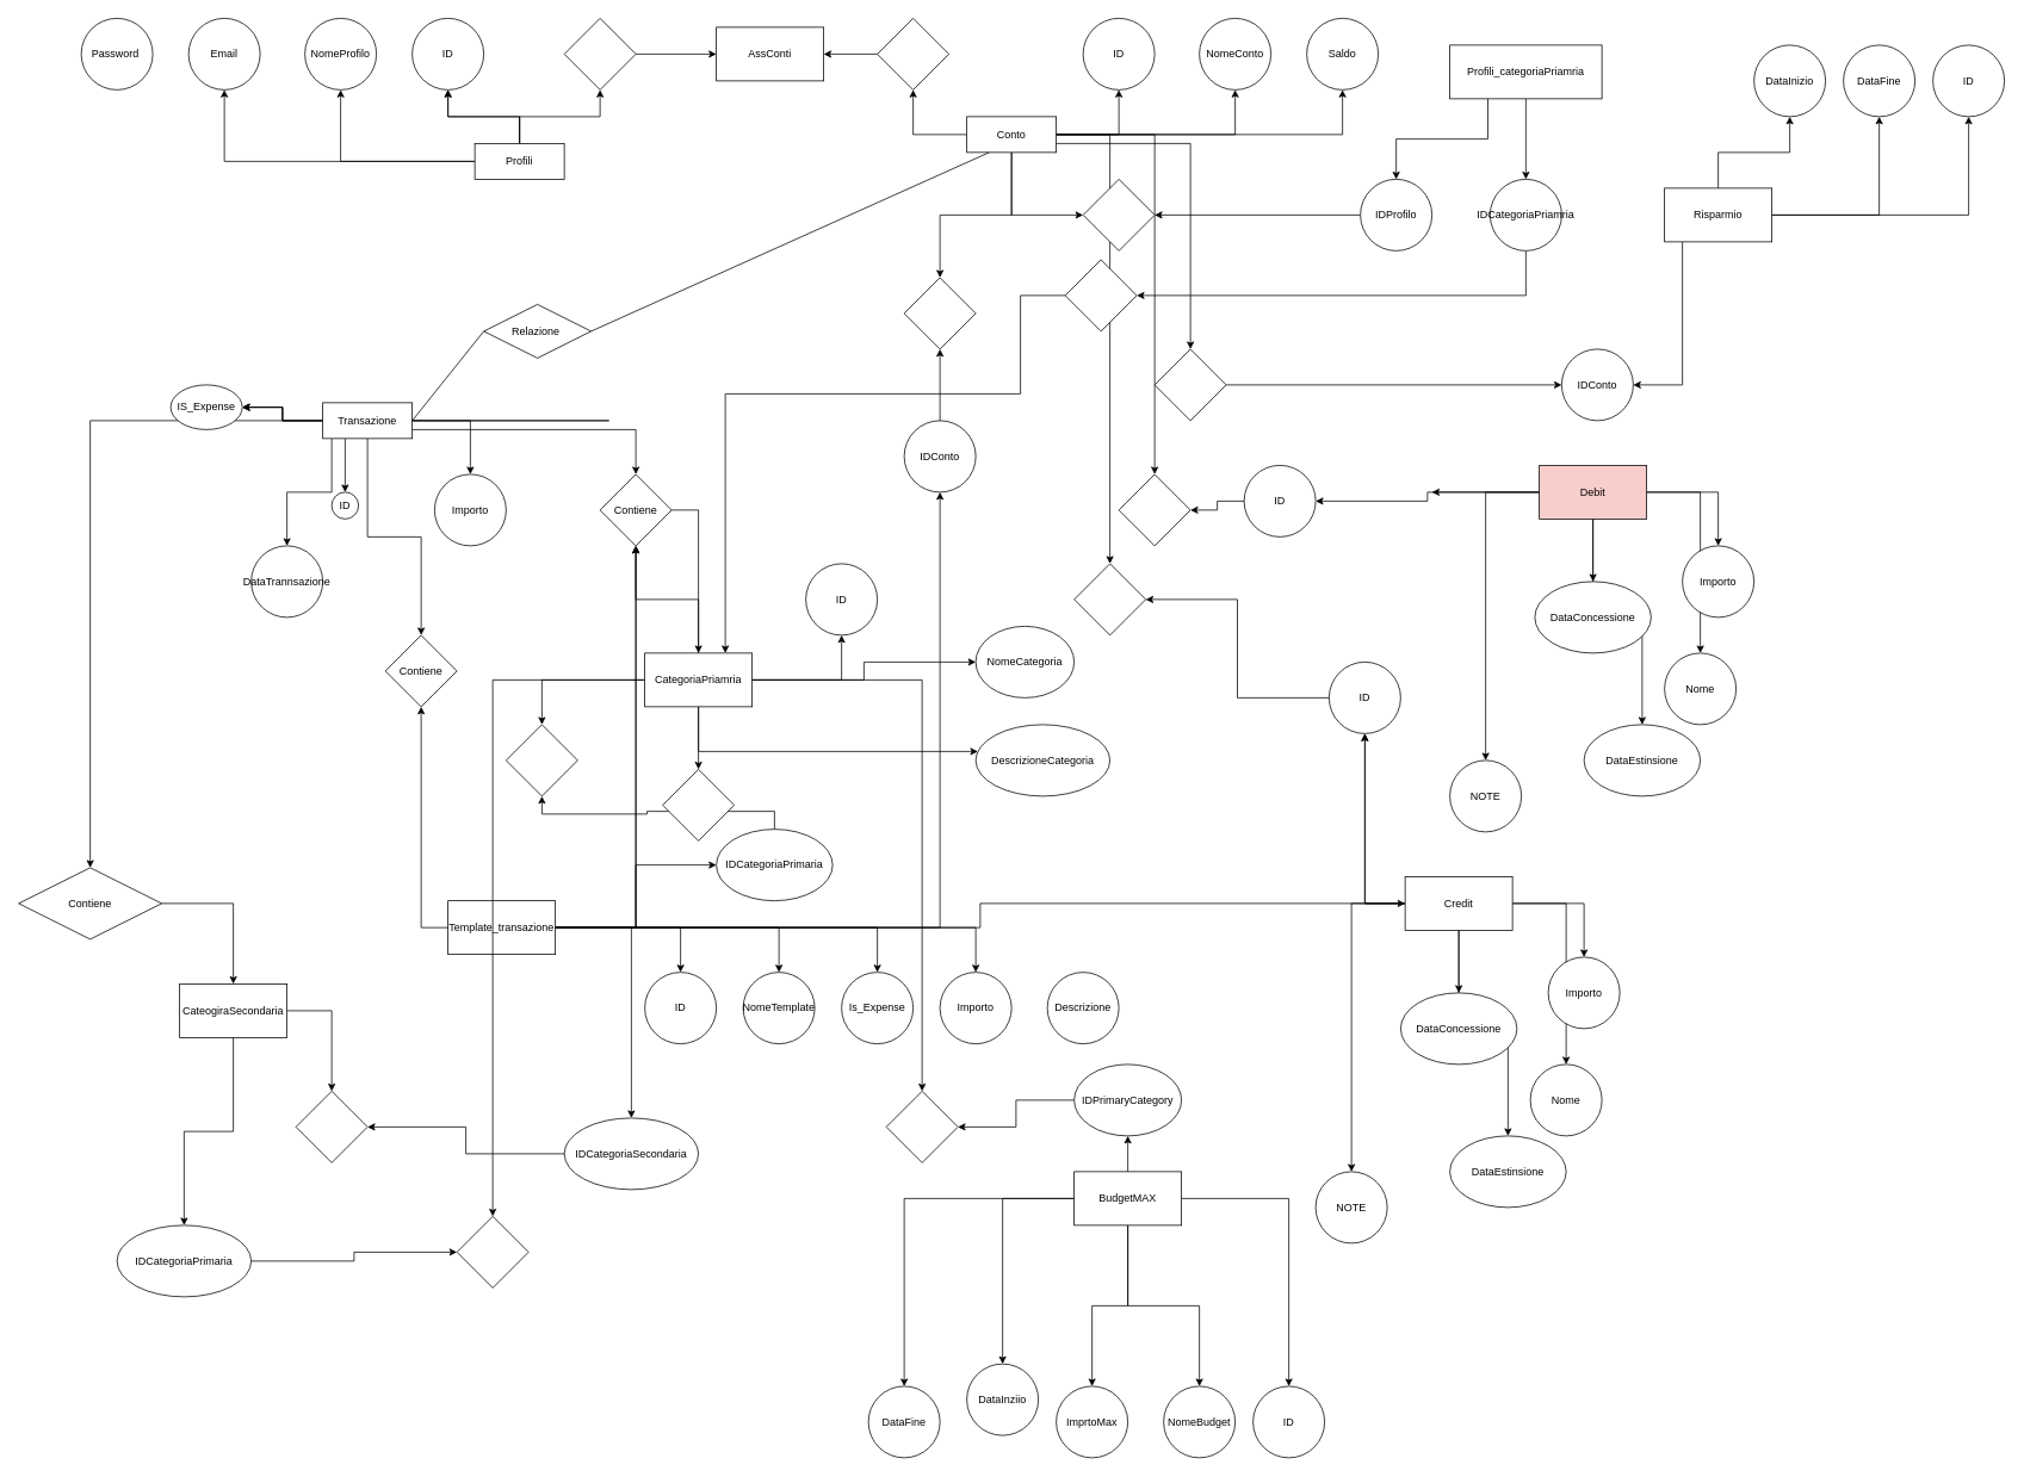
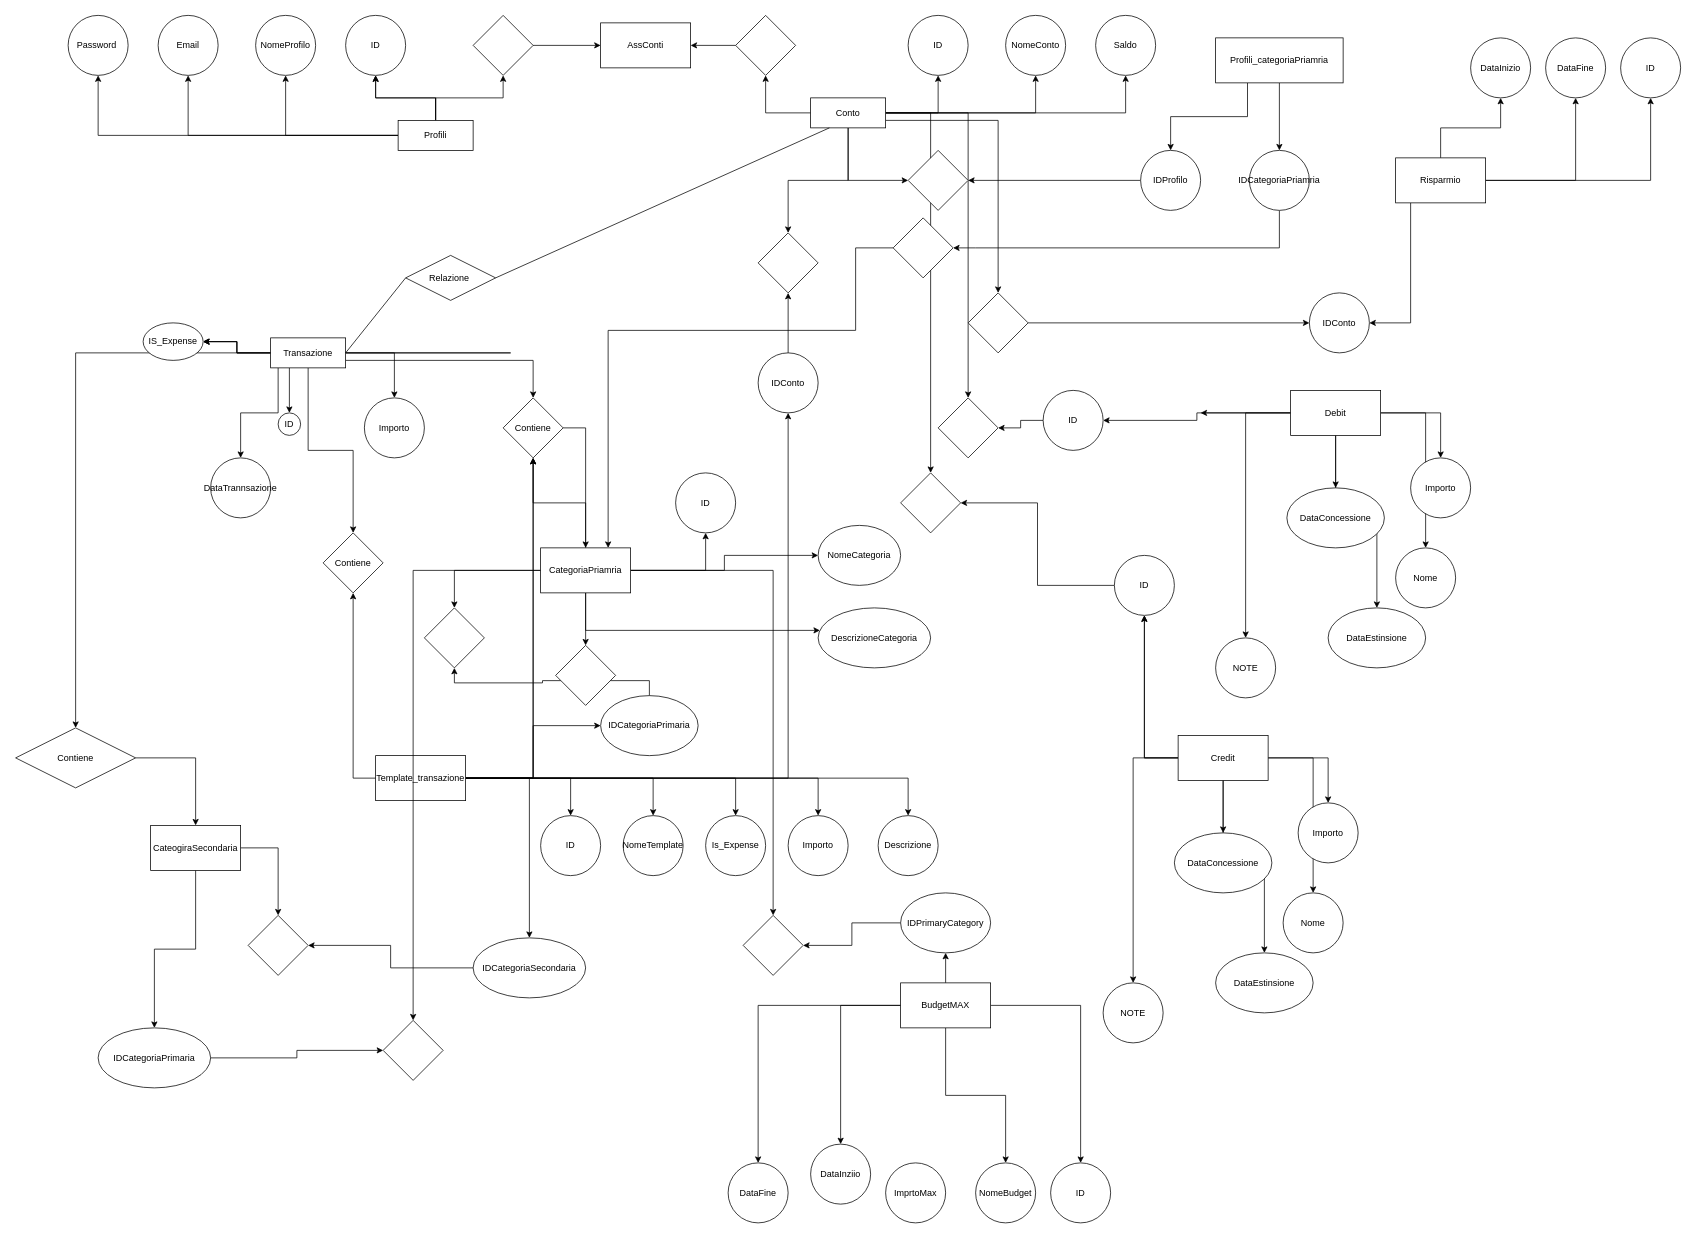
+ <mxCell id="64" value="" style="edgeStyle=orthogonalEdgeStyle;rounded=0;orthogonalLoop=1;jettySize=auto;html=1;" parent="1" source="65" target="74" edge="1"><mxGeometry relative="1" as="geometry" /></mxCell>
- <mxCell id="108" value="Debit" style="whiteSpace=wrap;html=1;fillColor=#f8cecc;" parent="1" vertex="1"><mxGeometry x="1720" y="520" width="120" height="60" as="geometry" /></mxCell>
+ <mxCell id="108" value="Debit" style="whiteSpace=wrap;html=1;" parent="1" vertex="1"><mxGeometry x="1720" y="520" width="120" height="60" as="geometry" /></mxCell>
- <mxCell id="35" value="" style="edgeStyle=orthogonalEdgeStyle;rounded=0;orthogonalLoop=1;jettySize=auto;html=1;" parent="1" source="39" target="123" edge="1"><mxGeometry relative="1" as="geometry" /></mxCell>
+ <mxCell id="35" value="" style="edgeStyle=orthogonalEdgeStyle;rounded=0;orthogonalLoop=1;jettySize=auto;html=1;" parent="1" source="39" target="135" edge="1"><mxGeometry relative="1" as="geometry" /></mxCell>
- <mxCell id="154" value="" style="edgeStyle=orthogonalEdgeStyle;rounded=0;orthogonalLoop=1;jettySize=auto;html=1;" parent="1" source="158" target="161" edge="1"><mxGeometry relative="1" as="geometry" /></mxCell>
